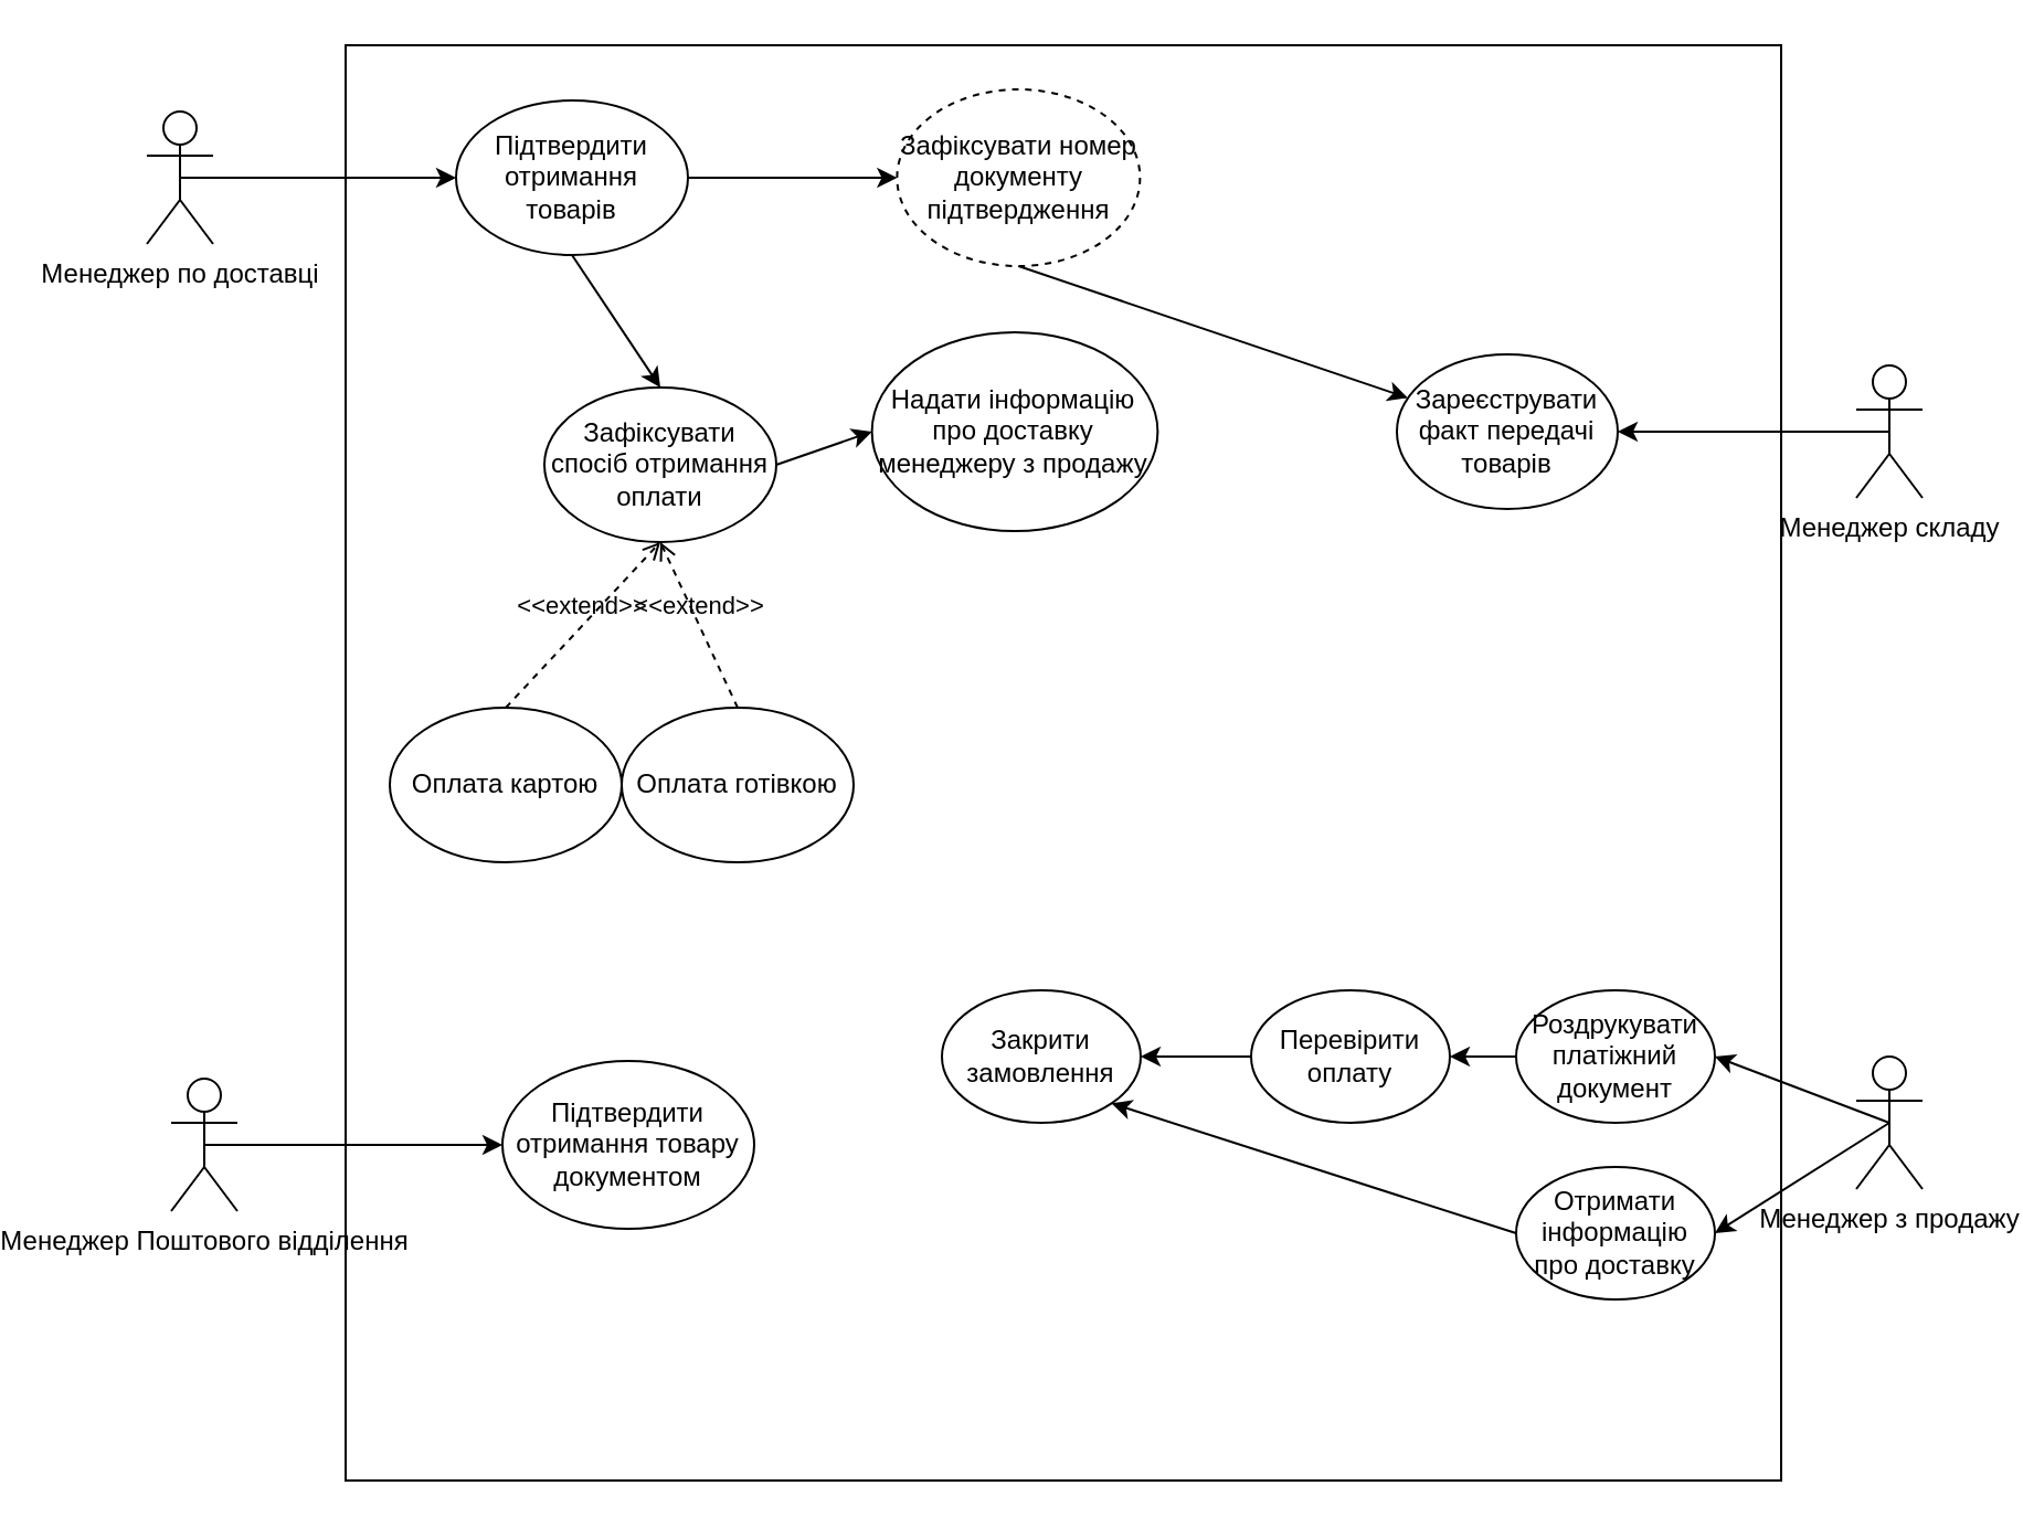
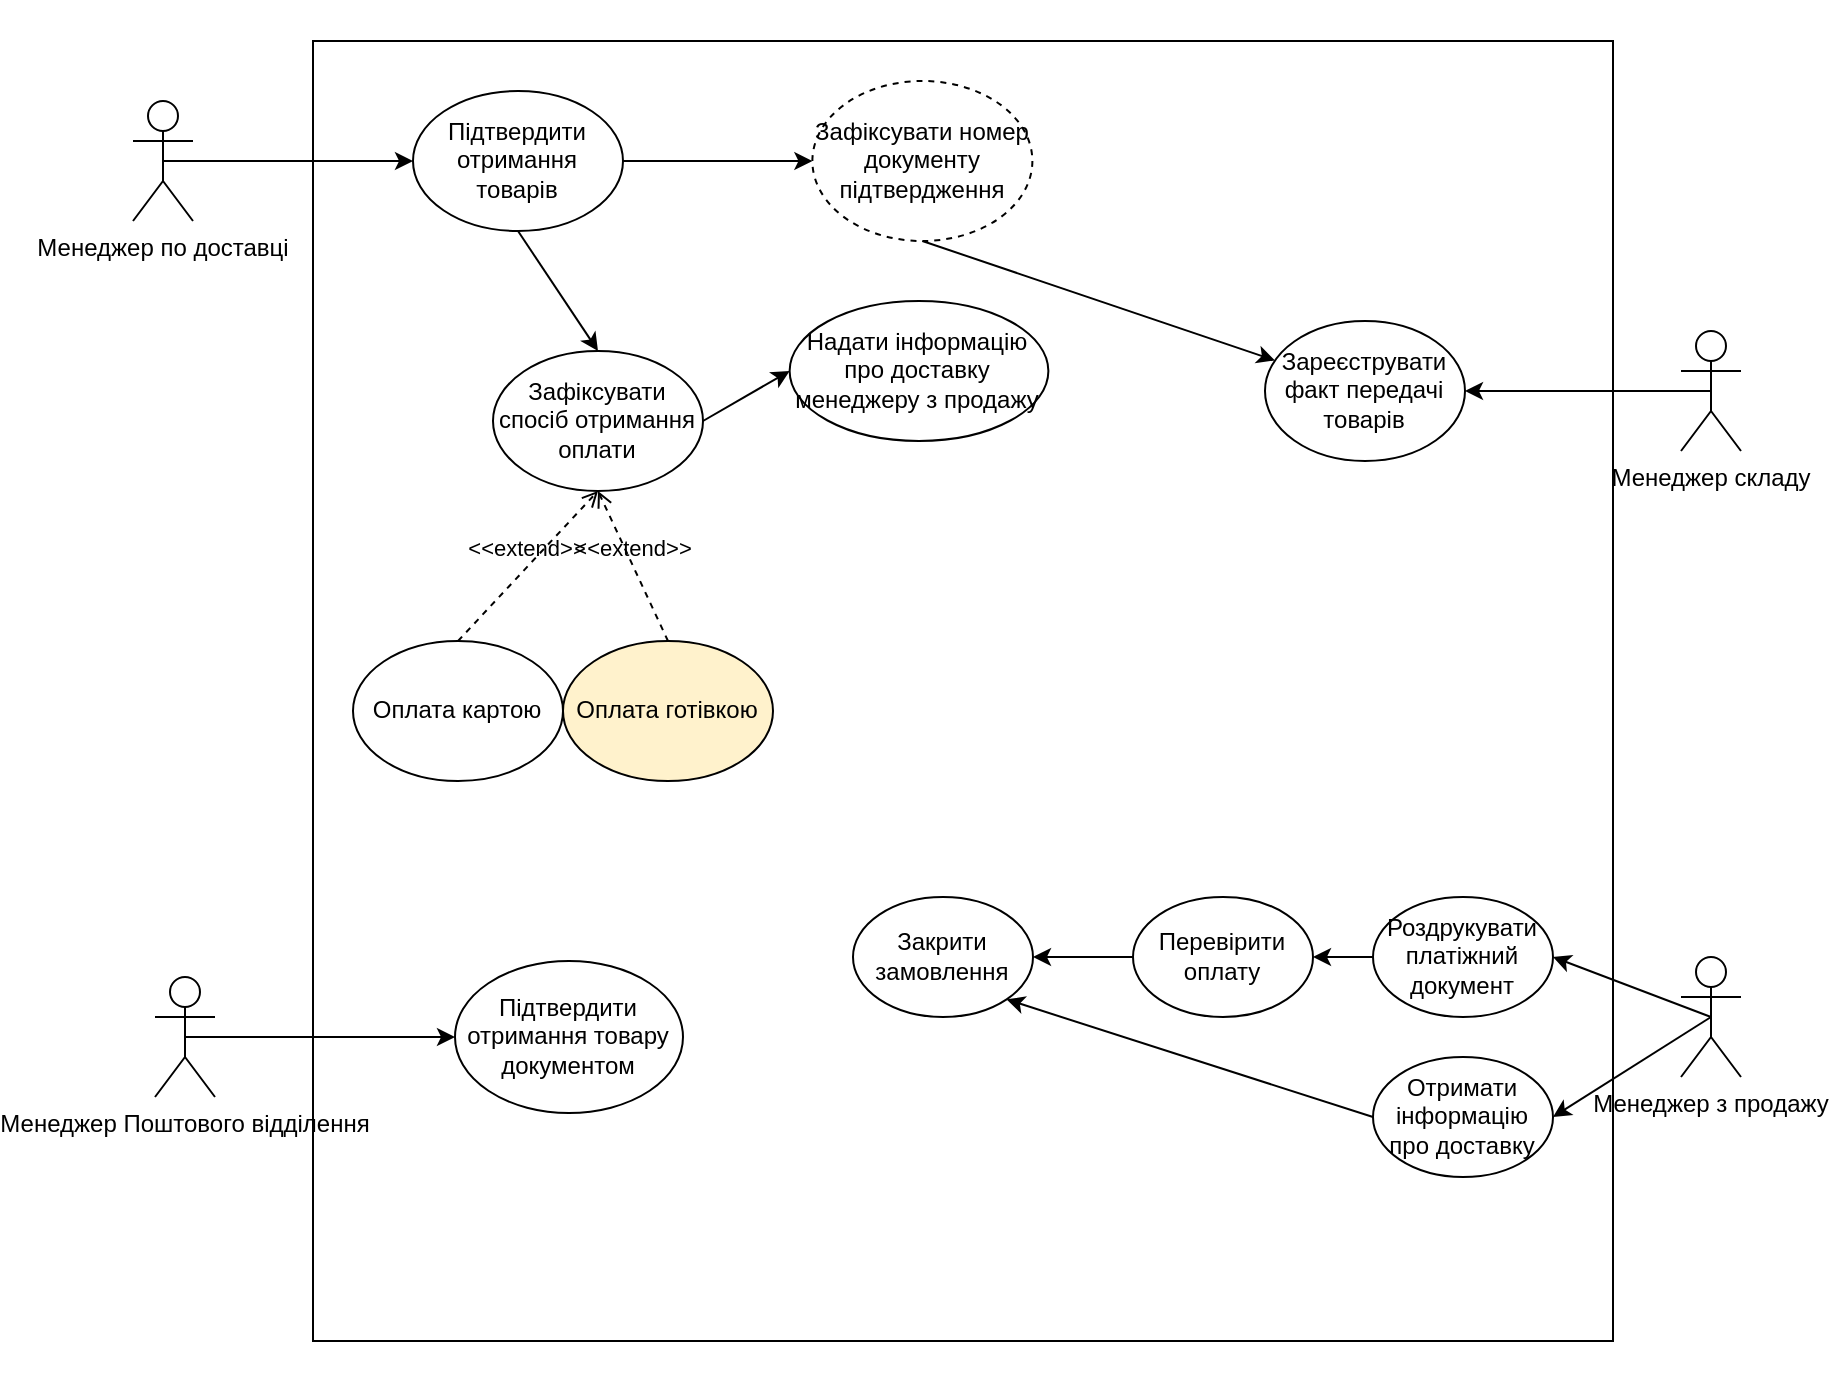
- <mxCell id="25" value="Надати інформацію про доставку&lt;br&gt;менеджеру з продажу" style="ellipse;whiteSpace=wrap;html=1;" parent="1" vertex="1"><mxGeometry x="348.31" y="150" width="129.38" height="90" as="geometry" /></mxCell>
+ <mxCell id="25" value="Надати інформацію про доставку&lt;br&gt;менеджеру з продажу" style="ellipse;whiteSpace=wrap;html=1;" parent="1" vertex="1"><mxGeometry x="348.31" y="150" width="129.38" height="70" as="geometry" /></mxCell>
- <mxCell id="14" value="Оплата готівкою" style="ellipse;whiteSpace=wrap;html=1;" parent="1" vertex="1"><mxGeometry x="235" y="320" width="105" height="70" as="geometry" /></mxCell>
+ <mxCell id="14" value="Оплата готівкою" style="ellipse;whiteSpace=wrap;html=1;fillColor=#fff2cc;" parent="1" vertex="1"><mxGeometry x="235" y="320" width="105" height="70" as="geometry" /></mxCell>
